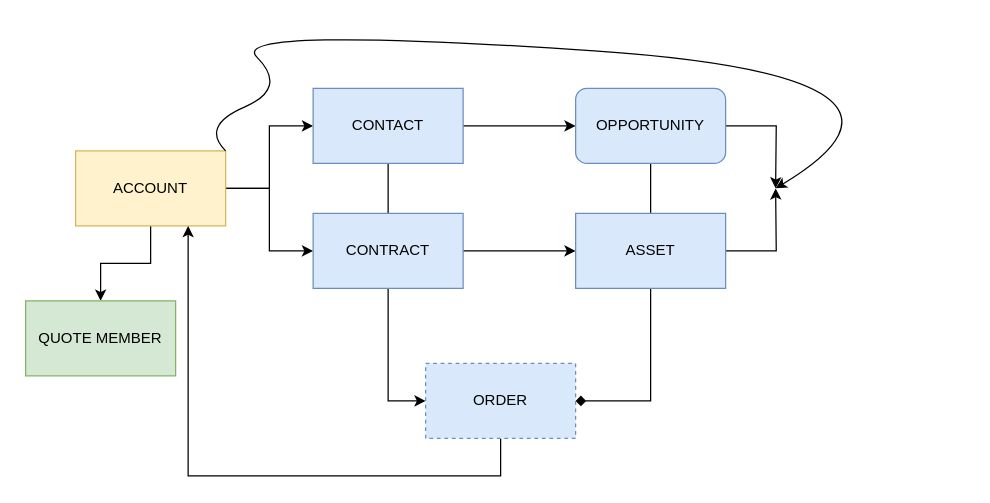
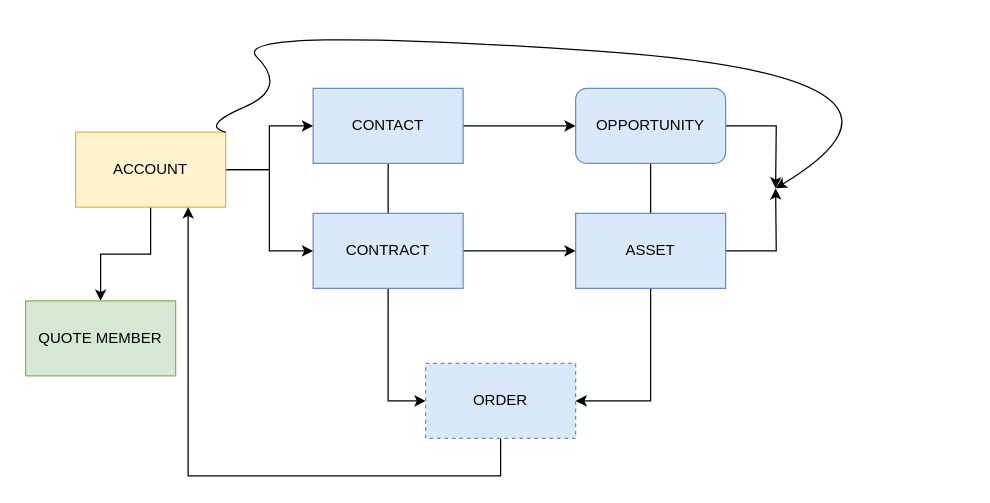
- <mxCell id="5" value="ACCOUNT" style="rounded=0;whiteSpace=wrap;html=1;fillColor=#fff2cc;strokeColor=#d6b656;" vertex="1" parent="1"><mxGeometry x="60" y="120" width="120" height="60" as="geometry" /></mxCell>
+ <mxCell id="5" value="ACCOUNT" style="rounded=0;whiteSpace=wrap;html=1;fillColor=#fff2cc;strokeColor=#d6b656;" vertex="1" parent="1"><mxGeometry x="60" y="105" width="120" height="60" as="geometry" /></mxCell>
- <mxCell id="12" style="edgeStyle=orthogonalEdgeStyle;rounded=0;orthogonalLoop=1;jettySize=auto;html=1;exitX=0.5;exitY=1;exitDx=0;exitDy=0;entryX=1;entryY=0.5;entryDx=0;entryDy=0;endArrow=diamond;" edge="1" parent="1" source="13" target="19"><mxGeometry relative="1" as="geometry" /></mxCell>
+ <mxCell id="12" style="edgeStyle=orthogonalEdgeStyle;rounded=0;orthogonalLoop=1;jettySize=auto;html=1;exitX=0.5;exitY=1;exitDx=0;exitDy=0;entryX=1;entryY=0.5;entryDx=0;entryDy=0;" edge="1" parent="1" source="13" target="19"><mxGeometry relative="1" as="geometry" /></mxCell>
